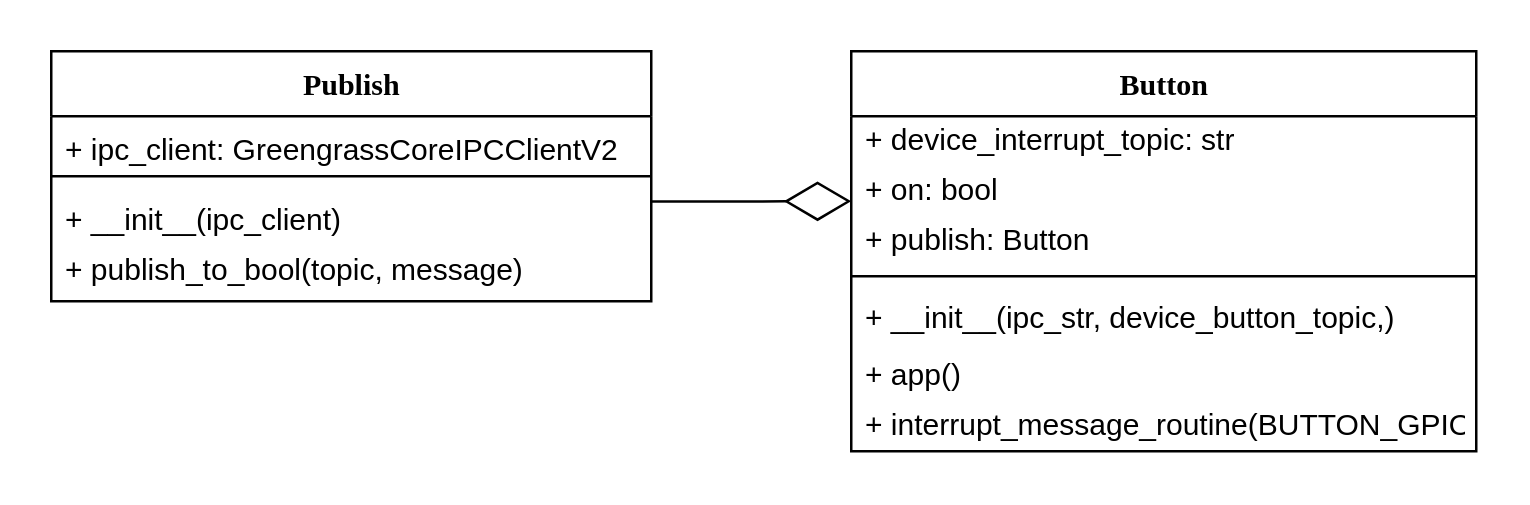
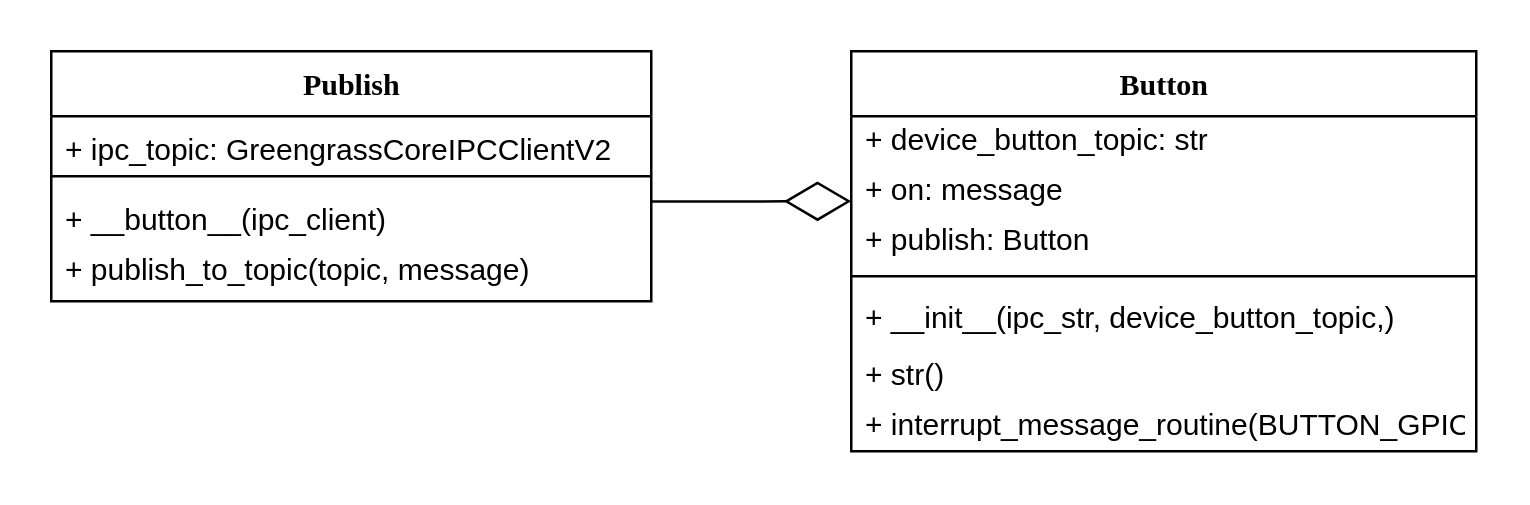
- <mxCell id="8" value="+&amp;nbsp;device_interrupt_topic&lt;span style=&quot;background-color: initial;&quot;&gt;: str&lt;/span&gt;" style="text;html=1;strokeColor=none;fillColor=none;align=left;verticalAlign=middle;spacingLeft=4;spacingRight=4;whiteSpace=wrap;overflow=hidden;rotatable=0;points=[[0,0.5],[1,0.5]];portConstraint=eastwest;" parent="7" vertex="1"><mxGeometry y="26" width="250" height="20" as="geometry" /></mxCell>
+ <mxCell id="8" value="+&amp;nbsp;device_button_topic&lt;span style=&quot;background-color: initial;&quot;&gt;: str&lt;/span&gt;" style="text;html=1;strokeColor=none;fillColor=none;align=left;verticalAlign=middle;spacingLeft=4;spacingRight=4;whiteSpace=wrap;overflow=hidden;rotatable=0;points=[[0,0.5],[1,0.5]];portConstraint=eastwest;" parent="7" vertex="1"><mxGeometry y="26" width="250" height="20" as="geometry" /></mxCell>
- <mxCell id="3" value="+&amp;nbsp;ipc_client&lt;span style=&quot;background-color: initial;&quot;&gt;:&amp;nbsp;&lt;/span&gt;GreengrassCoreIPCClientV2" style="text;html=1;strokeColor=none;fillColor=none;align=left;verticalAlign=top;spacingLeft=4;spacingRight=4;whiteSpace=wrap;overflow=hidden;rotatable=0;points=[[0,0.5],[1,0.5]];portConstraint=eastwest;" parent="2" vertex="1"><mxGeometry y="26" width="240" height="20" as="geometry" /></mxCell>
+ <mxCell id="3" value="+&amp;nbsp;ipc_topic&lt;span style=&quot;background-color: initial;&quot;&gt;:&amp;nbsp;&lt;/span&gt;GreengrassCoreIPCClientV2" style="text;html=1;strokeColor=none;fillColor=none;align=left;verticalAlign=top;spacingLeft=4;spacingRight=4;whiteSpace=wrap;overflow=hidden;rotatable=0;points=[[0,0.5],[1,0.5]];portConstraint=eastwest;" parent="2" vertex="1"><mxGeometry y="26" width="240" height="20" as="geometry" /></mxCell>
- <mxCell id="9" value="+&amp;nbsp;on&lt;span style=&quot;background-color: initial;&quot;&gt;: bool&lt;/span&gt;" style="text;html=1;strokeColor=none;fillColor=none;align=left;verticalAlign=middle;spacingLeft=4;spacingRight=4;whiteSpace=wrap;overflow=hidden;rotatable=0;points=[[0,0.5],[1,0.5]];portConstraint=eastwest;" parent="7" vertex="1"><mxGeometry y="46" width="250" height="20" as="geometry" /></mxCell>
+ <mxCell id="9" value="+&amp;nbsp;on&lt;span style=&quot;background-color: initial;&quot;&gt;: message&lt;/span&gt;" style="text;html=1;strokeColor=none;fillColor=none;align=left;verticalAlign=middle;spacingLeft=4;spacingRight=4;whiteSpace=wrap;overflow=hidden;rotatable=0;points=[[0,0.5],[1,0.5]];portConstraint=eastwest;" parent="7" vertex="1"><mxGeometry y="46" width="250" height="20" as="geometry" /></mxCell>
- <mxCell id="5" value="+&amp;nbsp;__init__(ipc_client&lt;span style=&quot;background-color: initial;&quot;&gt;)&lt;/span&gt;" style="text;html=1;strokeColor=none;fillColor=none;align=left;verticalAlign=top;spacingLeft=4;spacingRight=4;whiteSpace=wrap;overflow=hidden;rotatable=0;points=[[0,0.5],[1,0.5]];portConstraint=eastwest;" parent="2" vertex="1"><mxGeometry y="54" width="240" height="20" as="geometry" /></mxCell>
+ <mxCell id="5" value="+&amp;nbsp;__button__(ipc_client&lt;span style=&quot;background-color: initial;&quot;&gt;)&lt;/span&gt;" style="text;html=1;strokeColor=none;fillColor=none;align=left;verticalAlign=top;spacingLeft=4;spacingRight=4;whiteSpace=wrap;overflow=hidden;rotatable=0;points=[[0,0.5],[1,0.5]];portConstraint=eastwest;" parent="2" vertex="1"><mxGeometry y="54" width="240" height="20" as="geometry" /></mxCell>
- <mxCell id="6" value="+&amp;nbsp;publish_to_bool&lt;span style=&quot;background-color: initial;&quot;&gt;(topic, message)&lt;/span&gt;" style="text;html=1;strokeColor=none;fillColor=none;align=left;verticalAlign=top;spacingLeft=4;spacingRight=4;whiteSpace=wrap;overflow=hidden;rotatable=0;points=[[0,0.5],[1,0.5]];portConstraint=eastwest;" parent="2" vertex="1"><mxGeometry y="74" width="240" height="20" as="geometry" /></mxCell>
+ <mxCell id="6" value="+&amp;nbsp;publish_to_topic&lt;span style=&quot;background-color: initial;&quot;&gt;(topic, message)&lt;/span&gt;" style="text;html=1;strokeColor=none;fillColor=none;align=left;verticalAlign=top;spacingLeft=4;spacingRight=4;whiteSpace=wrap;overflow=hidden;rotatable=0;points=[[0,0.5],[1,0.5]];portConstraint=eastwest;" parent="2" vertex="1"><mxGeometry y="74" width="240" height="20" as="geometry" /></mxCell>
- <mxCell id="13" value="+&amp;nbsp;app&lt;span style=&quot;background-color: initial;&quot;&gt;()&lt;/span&gt;" style="text;html=1;strokeColor=none;fillColor=none;align=left;verticalAlign=middle;spacingLeft=4;spacingRight=4;whiteSpace=wrap;overflow=hidden;rotatable=0;points=[[0,0.5],[1,0.5]];portConstraint=eastwest;" parent="7" vertex="1"><mxGeometry y="120" width="250" height="20" as="geometry" /></mxCell>
+ <mxCell id="13" value="+&amp;nbsp;str&lt;span style=&quot;background-color: initial;&quot;&gt;()&lt;/span&gt;" style="text;html=1;strokeColor=none;fillColor=none;align=left;verticalAlign=middle;spacingLeft=4;spacingRight=4;whiteSpace=wrap;overflow=hidden;rotatable=0;points=[[0,0.5],[1,0.5]];portConstraint=eastwest;" parent="7" vertex="1"><mxGeometry y="120" width="250" height="20" as="geometry" /></mxCell>
